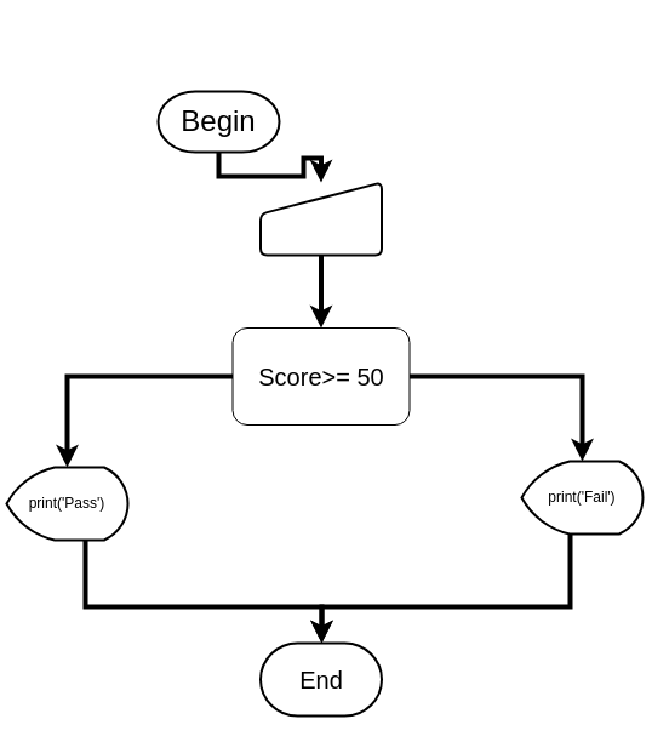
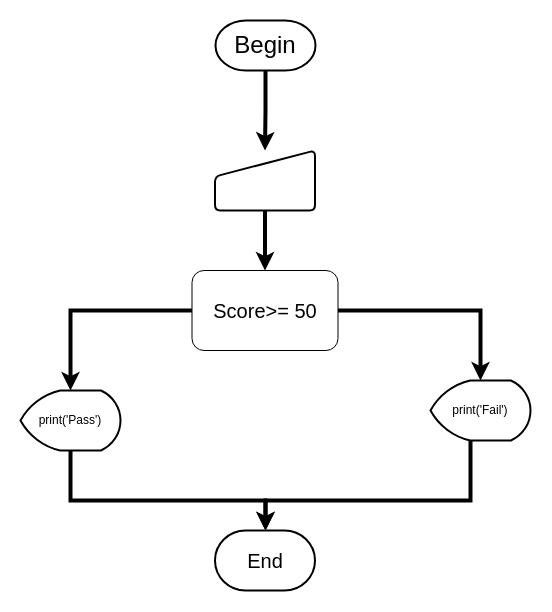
- <mxCell id="3" value="&lt;font style=&quot;font-size: 24px&quot;&gt;Begin&lt;/font&gt;" style="strokeWidth=2;html=1;shape=mxgraph.flowchart.terminator;whiteSpace=wrap;" vertex="1" parent="1"><mxGeometry x="130" y="75" width="100" height="50" as="geometry" /></mxCell>
+ <mxCell id="3" value="&lt;font style=&quot;font-size: 24px&quot;&gt;Begin&lt;/font&gt;" style="strokeWidth=2;html=1;shape=mxgraph.flowchart.terminator;whiteSpace=wrap;" vertex="1" parent="1"><mxGeometry x="215" y="20" width="100" height="50" as="geometry" /></mxCell>
- <mxCell id="10" value="print('Pass')" style="strokeWidth=2;html=1;shape=mxgraph.flowchart.display;whiteSpace=wrap;" vertex="1" parent="1"><mxGeometry x="5" y="385" width="100" height="60" as="geometry" /></mxCell>
+ <mxCell id="10" value="print('Pass')" style="strokeWidth=2;html=1;shape=mxgraph.flowchart.display;whiteSpace=wrap;" vertex="1" parent="1"><mxGeometry x="20" y="390" width="100" height="60" as="geometry" /></mxCell>
